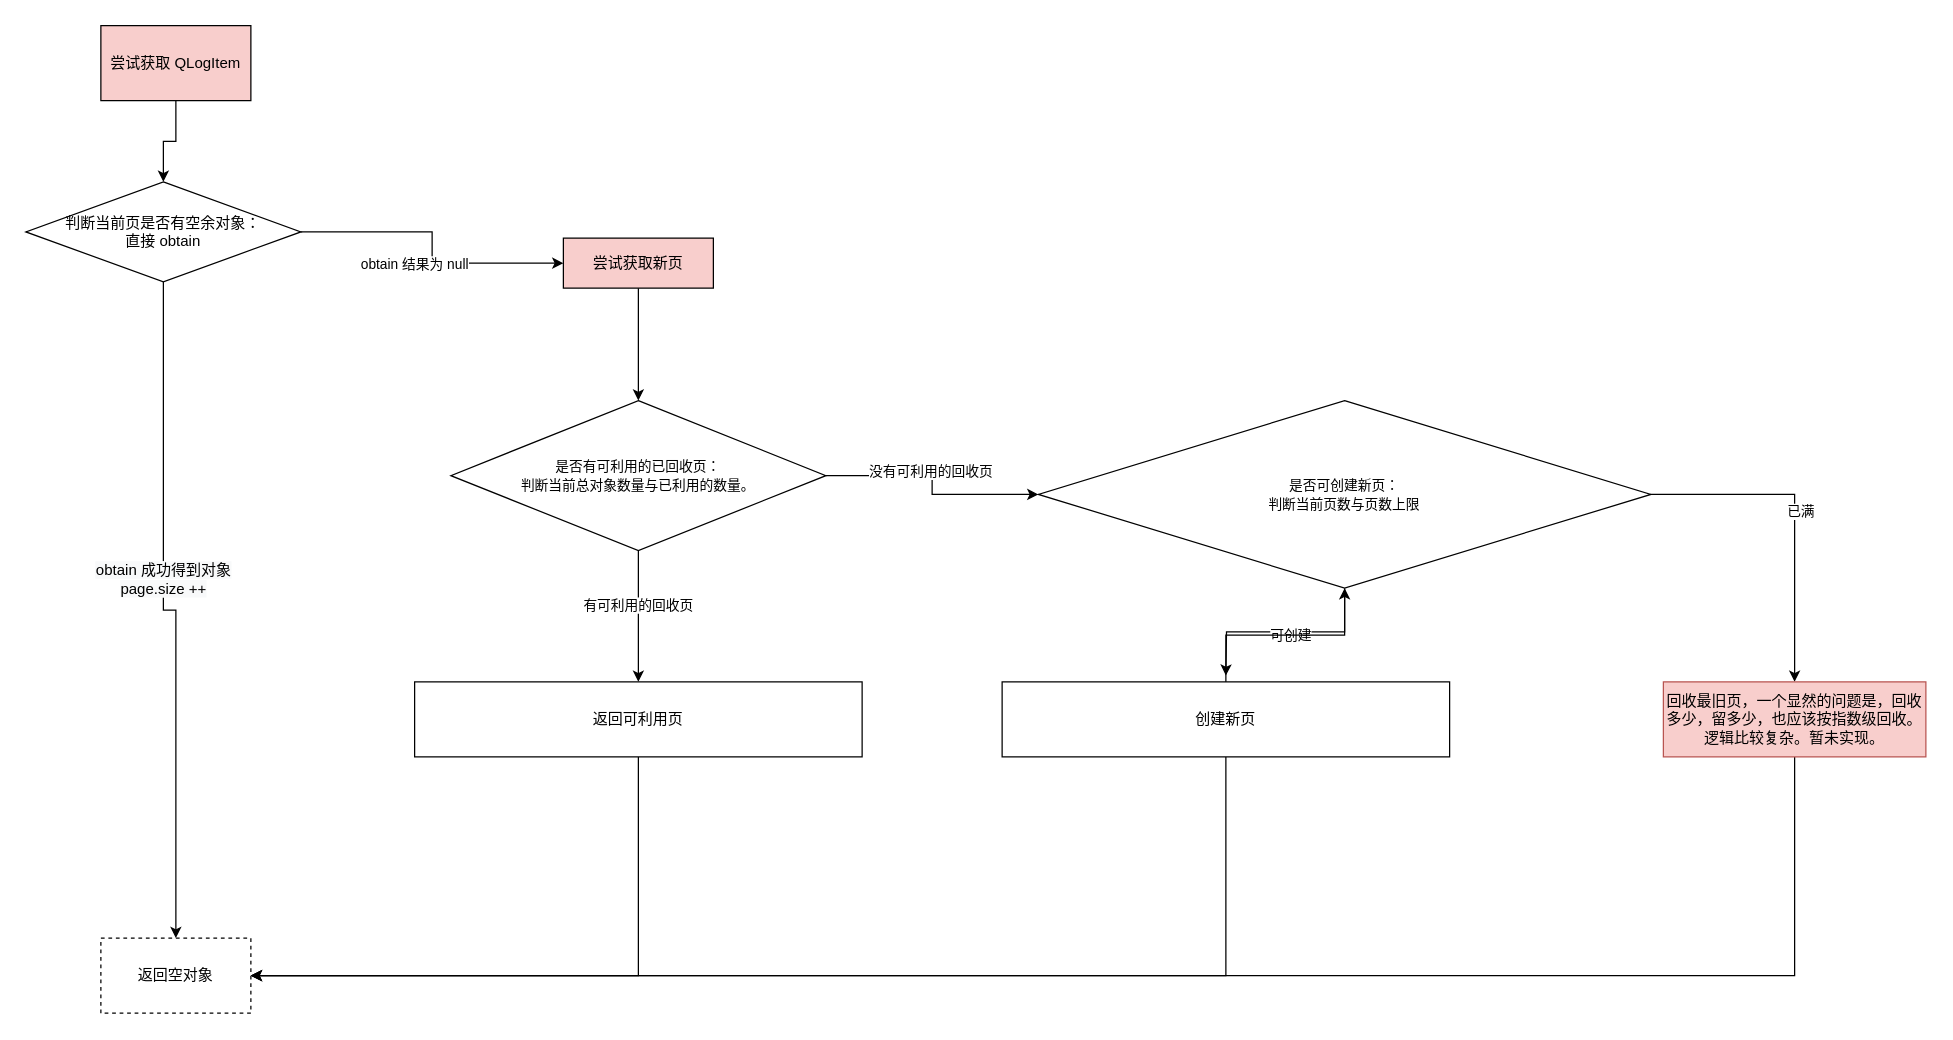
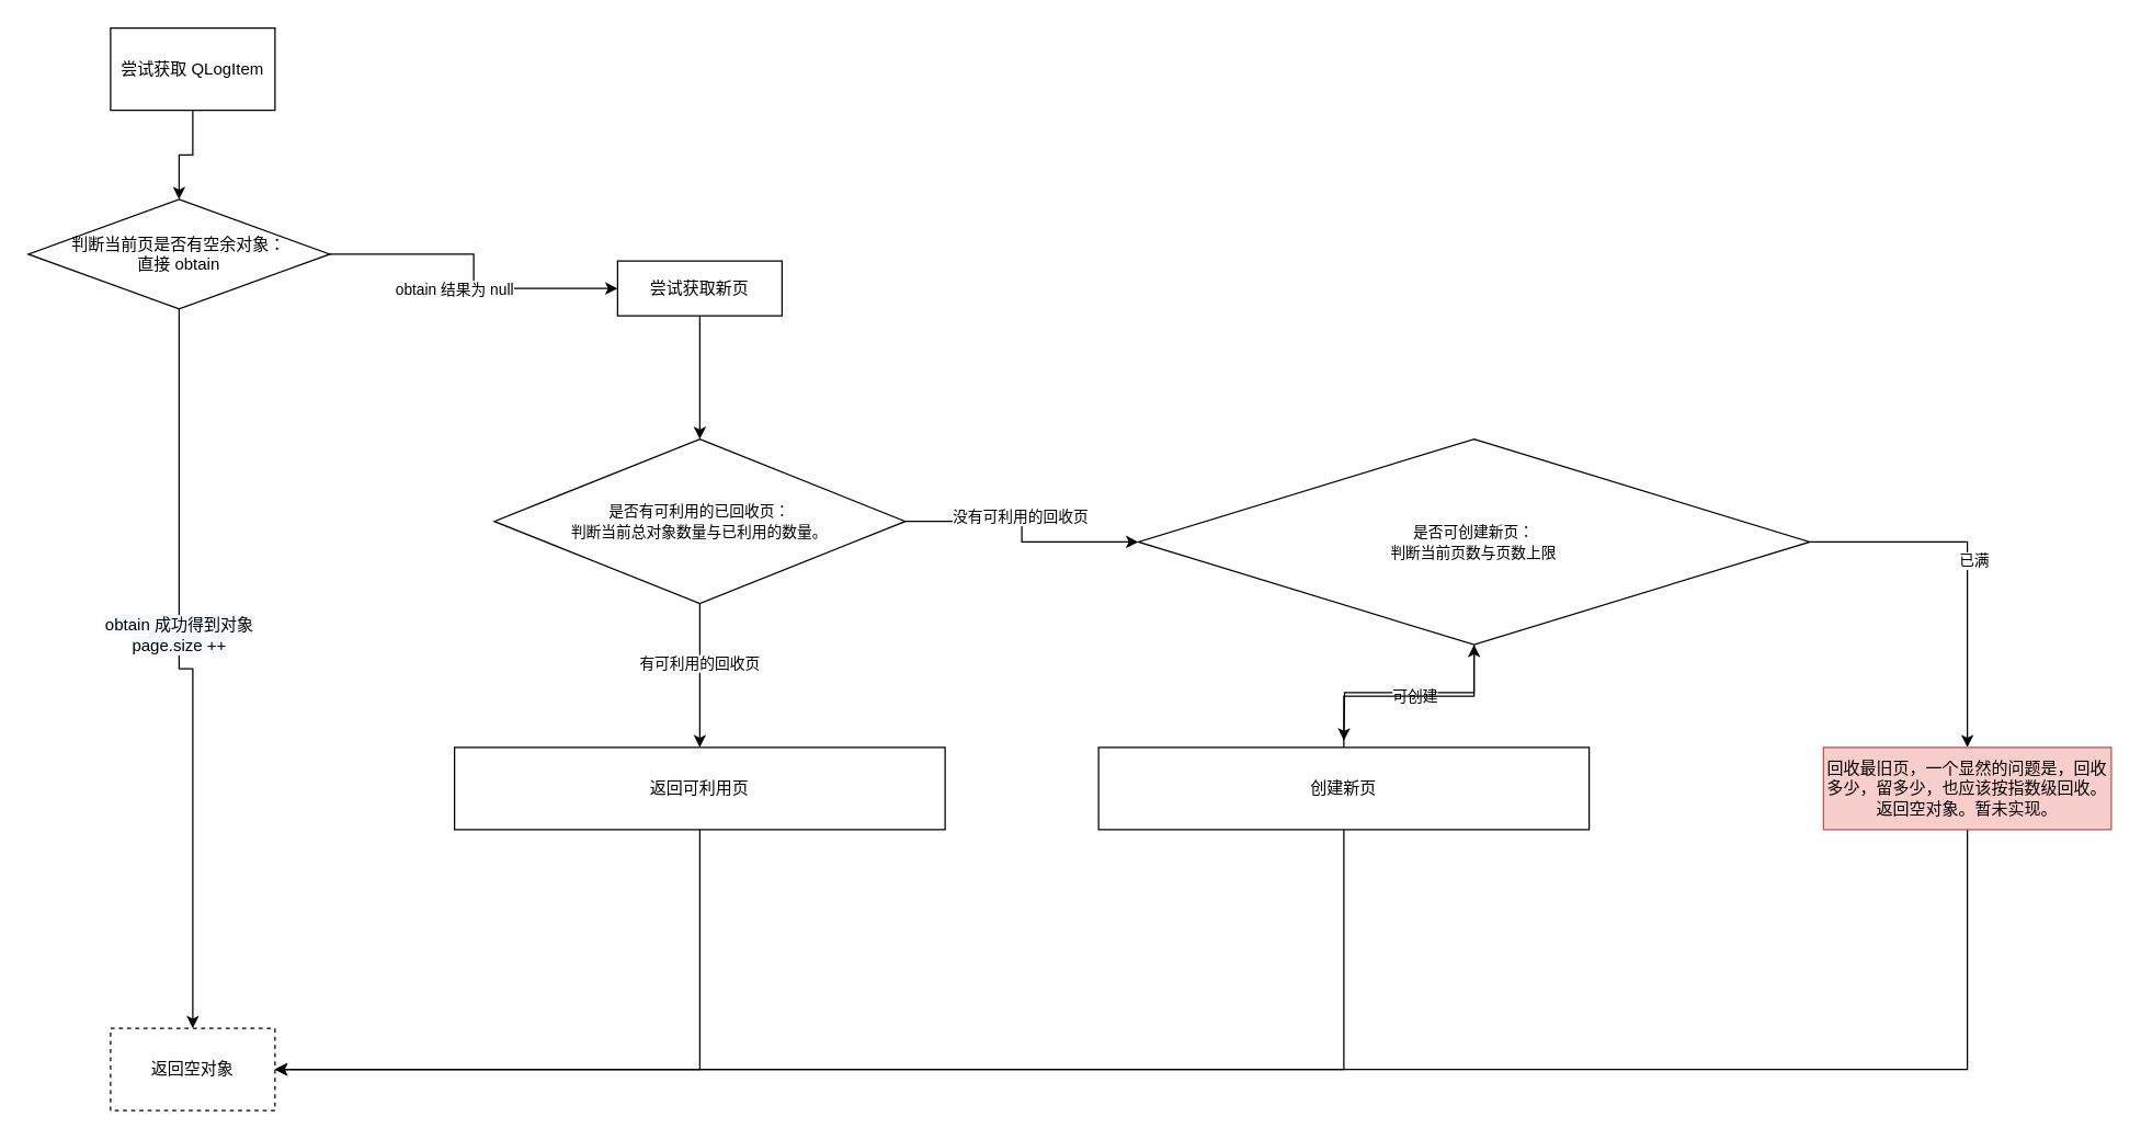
- <mxCell id="7" value="尝试获取 QLogItem" style="rounded=0;whiteSpace=wrap;html=1;fillColor=#f8cecc;" vertex="1" parent="1"><mxGeometry x="80" y="20" width="120" height="60" as="geometry" /></mxCell>
+ <mxCell id="7" value="尝试获取 QLogItem" style="rounded=0;whiteSpace=wrap;html=1;" vertex="1" parent="1"><mxGeometry x="80" y="20" width="120" height="60" as="geometry" /></mxCell>
- <mxCell id="10" value="尝试获取新页" style="rounded=0;whiteSpace=wrap;html=1;fillColor=#f8cecc;" vertex="1" parent="1"><mxGeometry x="450" y="190" width="120" height="40" as="geometry" /></mxCell>
+ <mxCell id="10" value="尝试获取新页" style="rounded=0;whiteSpace=wrap;html=1;" vertex="1" parent="1"><mxGeometry x="450" y="190" width="120" height="40" as="geometry" /></mxCell>
- <mxCell id="28" value="回收最旧页，一个显然的问题是，回收多少，留多少，也应该按指数级回收。逻辑比较复杂。暂未实现。" style="whiteSpace=wrap;html=1;fillColor=#f8cecc;strokeColor=#b85450;" vertex="1" parent="1"><mxGeometry x="1330" y="545" width="210" height="60" as="geometry" /></mxCell>
+ <mxCell id="28" value="回收最旧页，一个显然的问题是，回收多少，留多少，也应该按指数级回收。返回空对象。暂未实现。" style="whiteSpace=wrap;html=1;fillColor=#f8cecc;strokeColor=#b85450;" vertex="1" parent="1"><mxGeometry x="1330" y="545" width="210" height="60" as="geometry" /></mxCell>
